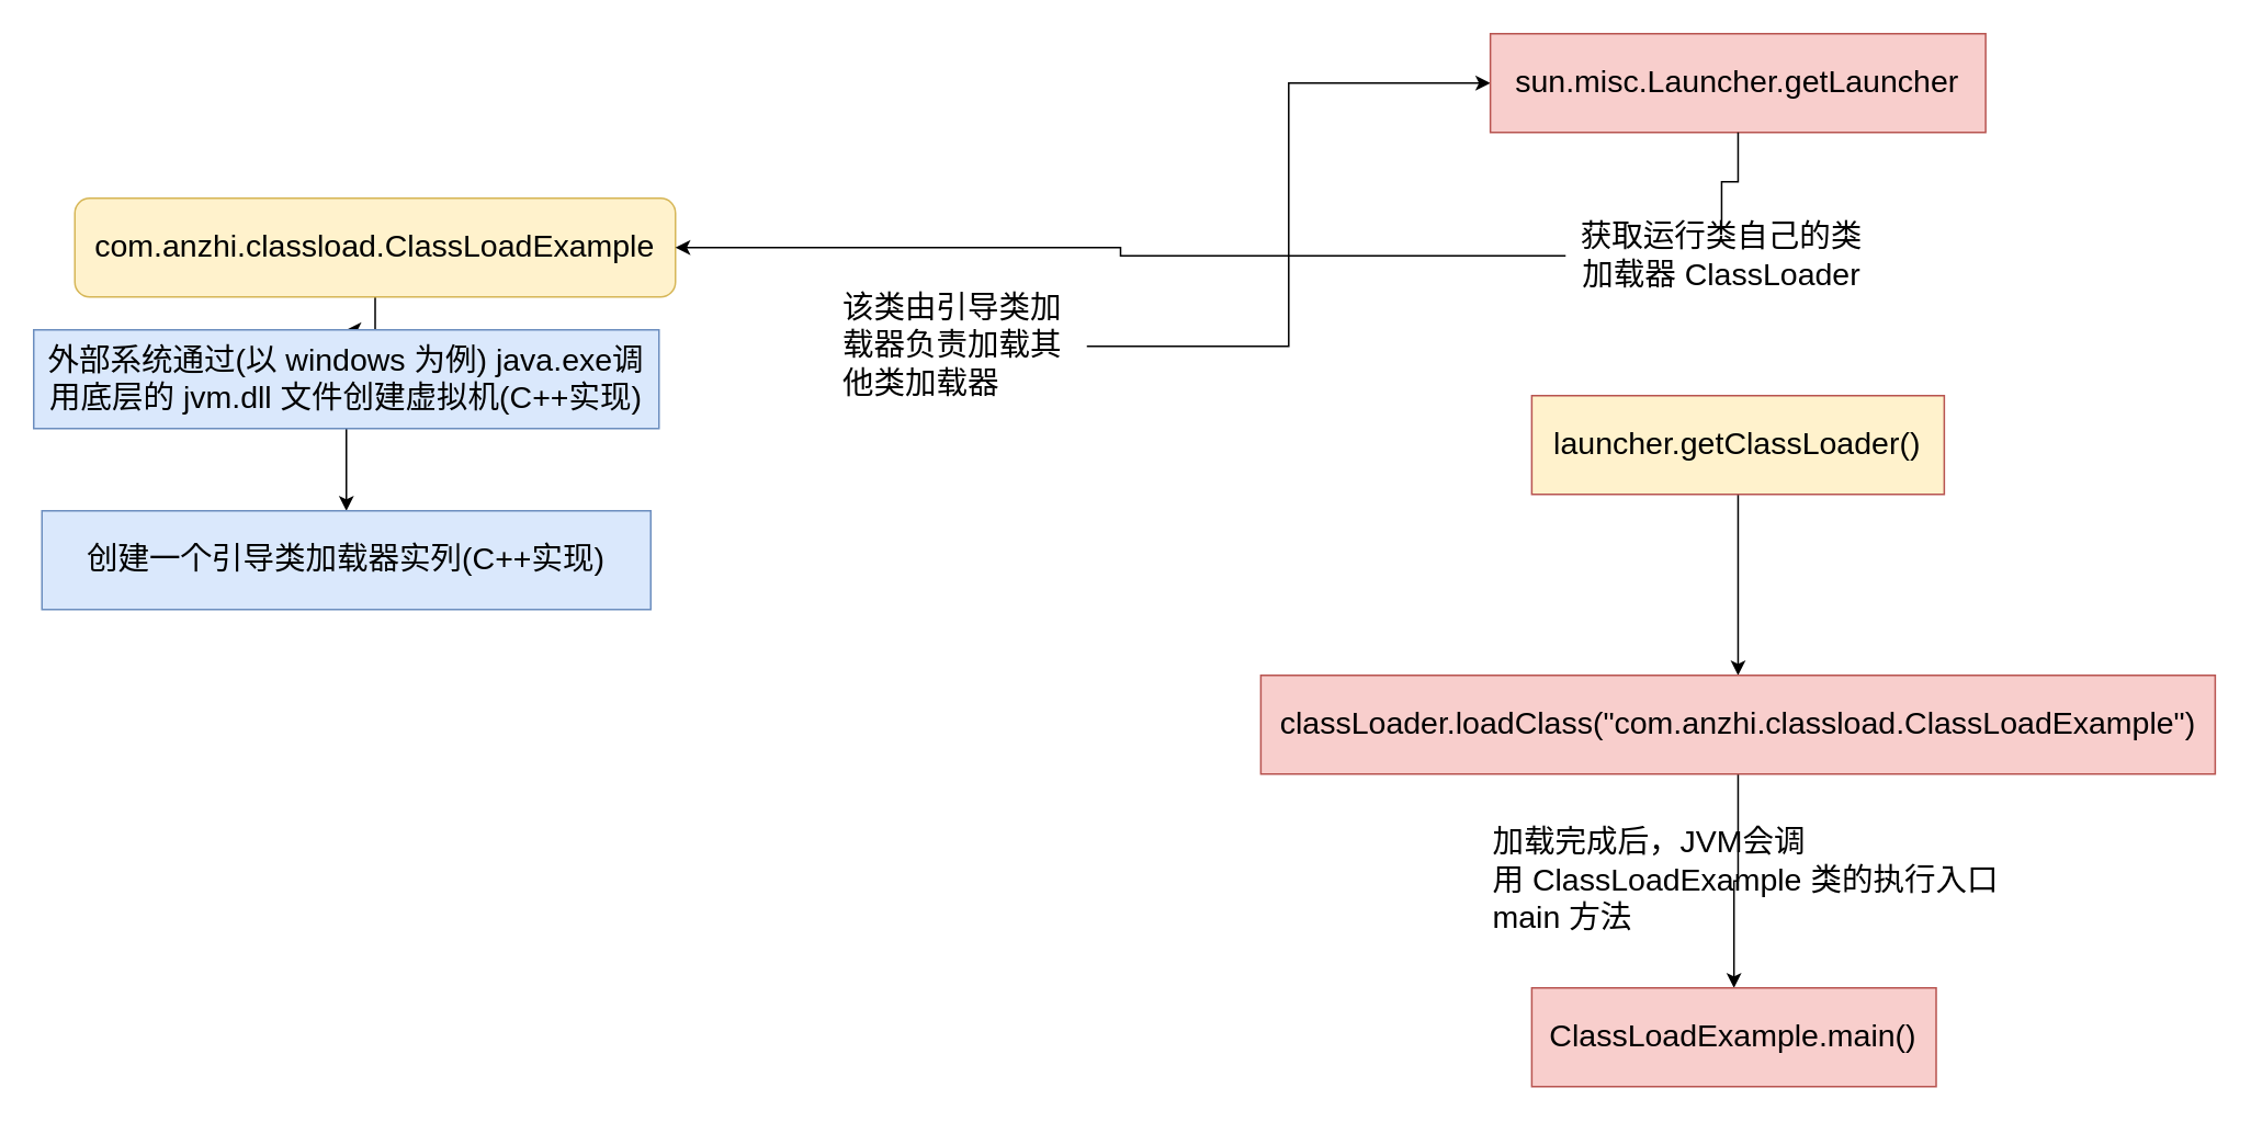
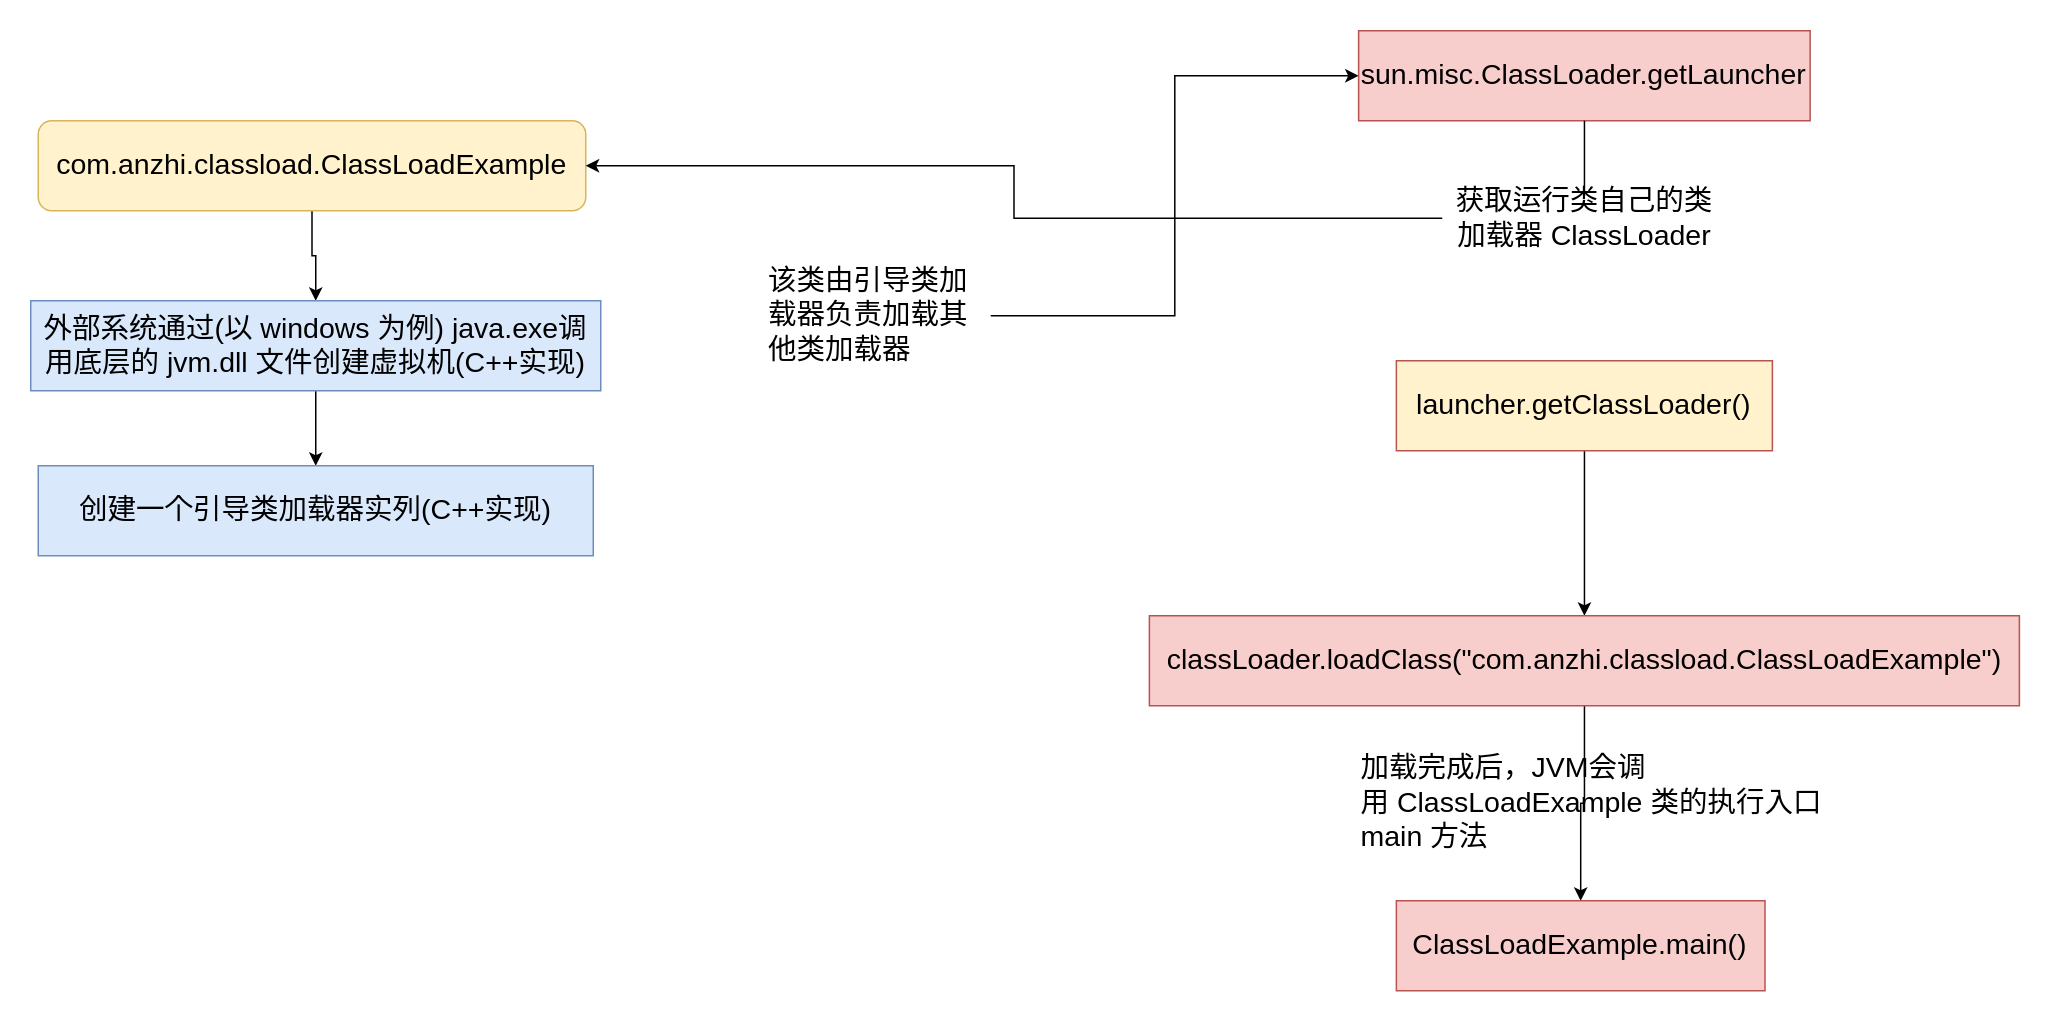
- <mxCell id="9" value="sun.misc.Launcher.getLauncher" style="whiteSpace=wrap;html=1;fontSize=19;fillColor=#f8cecc;strokeColor=#b85450;rounded=0;" vertex="1" parent="1"><mxGeometry x="905.25" y="20" width="301" height="60" as="geometry" /></mxCell>
+ <mxCell id="9" value="sun.misc.ClassLoader.getLauncher" style="whiteSpace=wrap;html=1;fontSize=19;fillColor=#f8cecc;strokeColor=#b85450;rounded=0;" vertex="1" parent="1"><mxGeometry x="905.25" y="20" width="301" height="60" as="geometry" /></mxCell>
- <mxCell id="3" value="&lt;font style=&quot;font-size: 19px;&quot;&gt;com.anzhi.classload.ClassLoadExample&lt;/font&gt;" style="rounded=1;whiteSpace=wrap;html=1;fillColor=#fff2cc;strokeColor=#d6b656;" vertex="1" parent="1"><mxGeometry x="45" y="120" width="365" height="60" as="geometry" /></mxCell>
+ <mxCell id="3" value="&lt;font style=&quot;font-size: 19px;&quot;&gt;com.anzhi.classload.ClassLoadExample&lt;/font&gt;" style="rounded=1;whiteSpace=wrap;html=1;fillColor=#fff2cc;strokeColor=#d6b656;" vertex="1" parent="1"><mxGeometry x="25" y="80" width="365" height="60" as="geometry" /></mxCell>
- <mxCell id="16" value="获取运行类自己的类加载器 ClassLoader" style="text;html=1;strokeColor=none;fillColor=none;align=center;verticalAlign=middle;whiteSpace=wrap;rounded=0;fontSize=19;" vertex="1" parent="1"><mxGeometry x="951" y="140" width="189.5" height="30" as="geometry" /></mxCell>
+ <mxCell id="16" value="获取运行类自己的类加载器 ClassLoader" style="text;html=1;strokeColor=none;fillColor=none;align=center;verticalAlign=middle;whiteSpace=wrap;rounded=0;fontSize=19;" vertex="1" parent="1"><mxGeometry x="961" y="130" width="189.5" height="30" as="geometry" /></mxCell>
